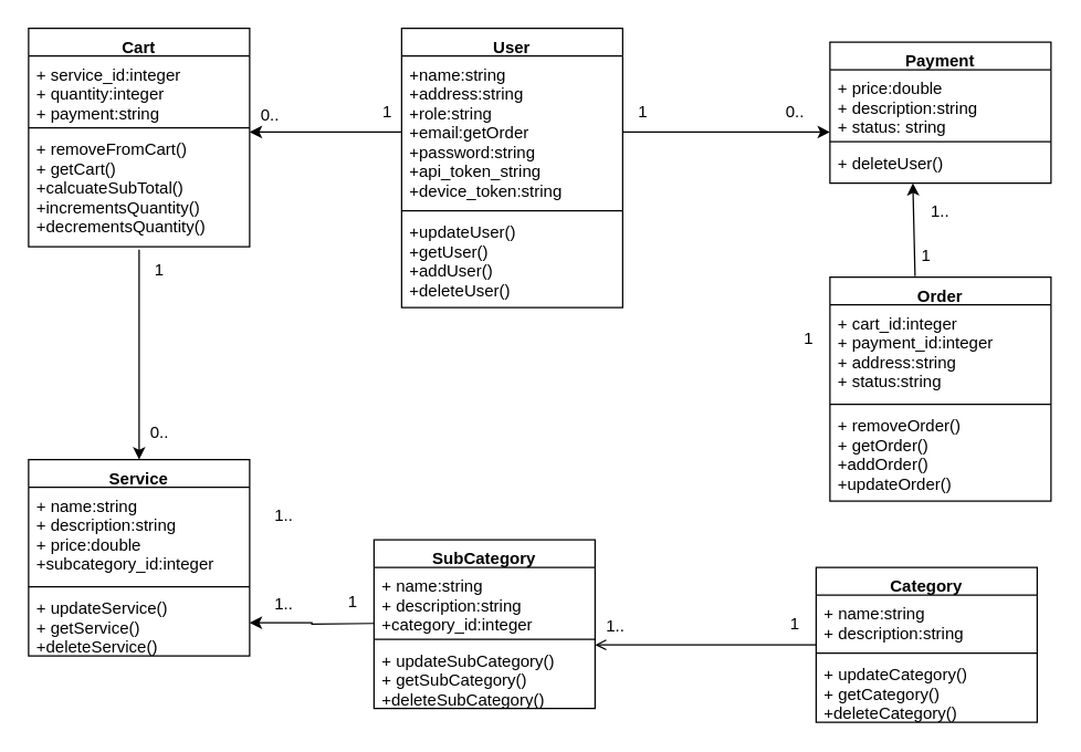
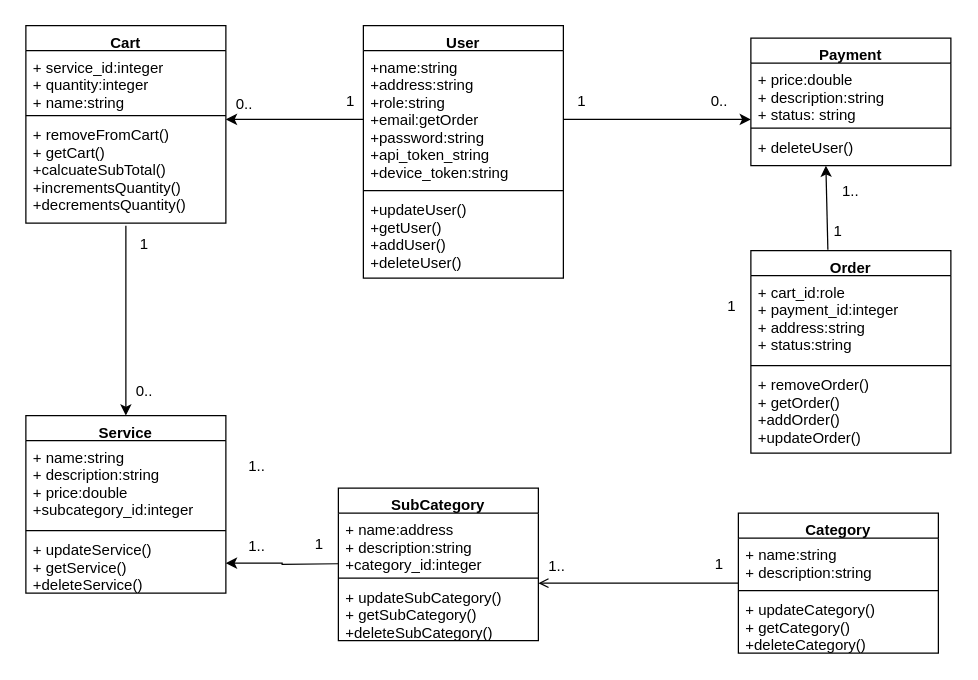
- <mxCell id="3" value="+ service_id:integer&#10;+ quantity:integer&#10;+ payment:string" style="text;strokeColor=none;fillColor=none;align=left;verticalAlign=top;spacingLeft=4;spacingRight=4;overflow=hidden;rotatable=0;points=[[0,0.5],[1,0.5]];portConstraint=eastwest;" vertex="1" parent="2"><mxGeometry y="20" width="160" height="50" as="geometry" /></mxCell>
+ <mxCell id="3" value="+ service_id:integer&#10;+ quantity:integer&#10;+ name:string" style="text;strokeColor=none;fillColor=none;align=left;verticalAlign=top;spacingLeft=4;spacingRight=4;overflow=hidden;rotatable=0;points=[[0,0.5],[1,0.5]];portConstraint=eastwest;" vertex="1" parent="2"><mxGeometry y="20" width="160" height="50" as="geometry" /></mxCell>
- <mxCell id="11" value="+ cart_id:integer&#10;+ payment_id:integer&#10;+ address:string&#10;+ status:string" style="text;strokeColor=none;fillColor=none;align=left;verticalAlign=top;spacingLeft=4;spacingRight=4;overflow=hidden;rotatable=0;points=[[0,0.5],[1,0.5]];portConstraint=eastwest;" vertex="1" parent="10"><mxGeometry y="20" width="160" height="70" as="geometry" /></mxCell>
+ <mxCell id="11" value="+ cart_id:role&#10;+ payment_id:integer&#10;+ address:string&#10;+ status:string" style="text;strokeColor=none;fillColor=none;align=left;verticalAlign=top;spacingLeft=4;spacingRight=4;overflow=hidden;rotatable=0;points=[[0,0.5],[1,0.5]];portConstraint=eastwest;" vertex="1" parent="10"><mxGeometry y="20" width="160" height="70" as="geometry" /></mxCell>
- <mxCell id="19" value="+ name:string&#10;+ description:string&#10;+category_id:integer" style="text;strokeColor=none;fillColor=none;align=left;verticalAlign=top;spacingLeft=4;spacingRight=4;overflow=hidden;rotatable=0;points=[[0,0.5],[1,0.5]];portConstraint=eastwest;" vertex="1" parent="18"><mxGeometry y="20" width="160" height="50" as="geometry" /></mxCell>
+ <mxCell id="19" value="+ name:address&#10;+ description:string&#10;+category_id:integer" style="text;strokeColor=none;fillColor=none;align=left;verticalAlign=top;spacingLeft=4;spacingRight=4;overflow=hidden;rotatable=0;points=[[0,0.5],[1,0.5]];portConstraint=eastwest;" vertex="1" parent="18"><mxGeometry y="20" width="160" height="50" as="geometry" /></mxCell>
